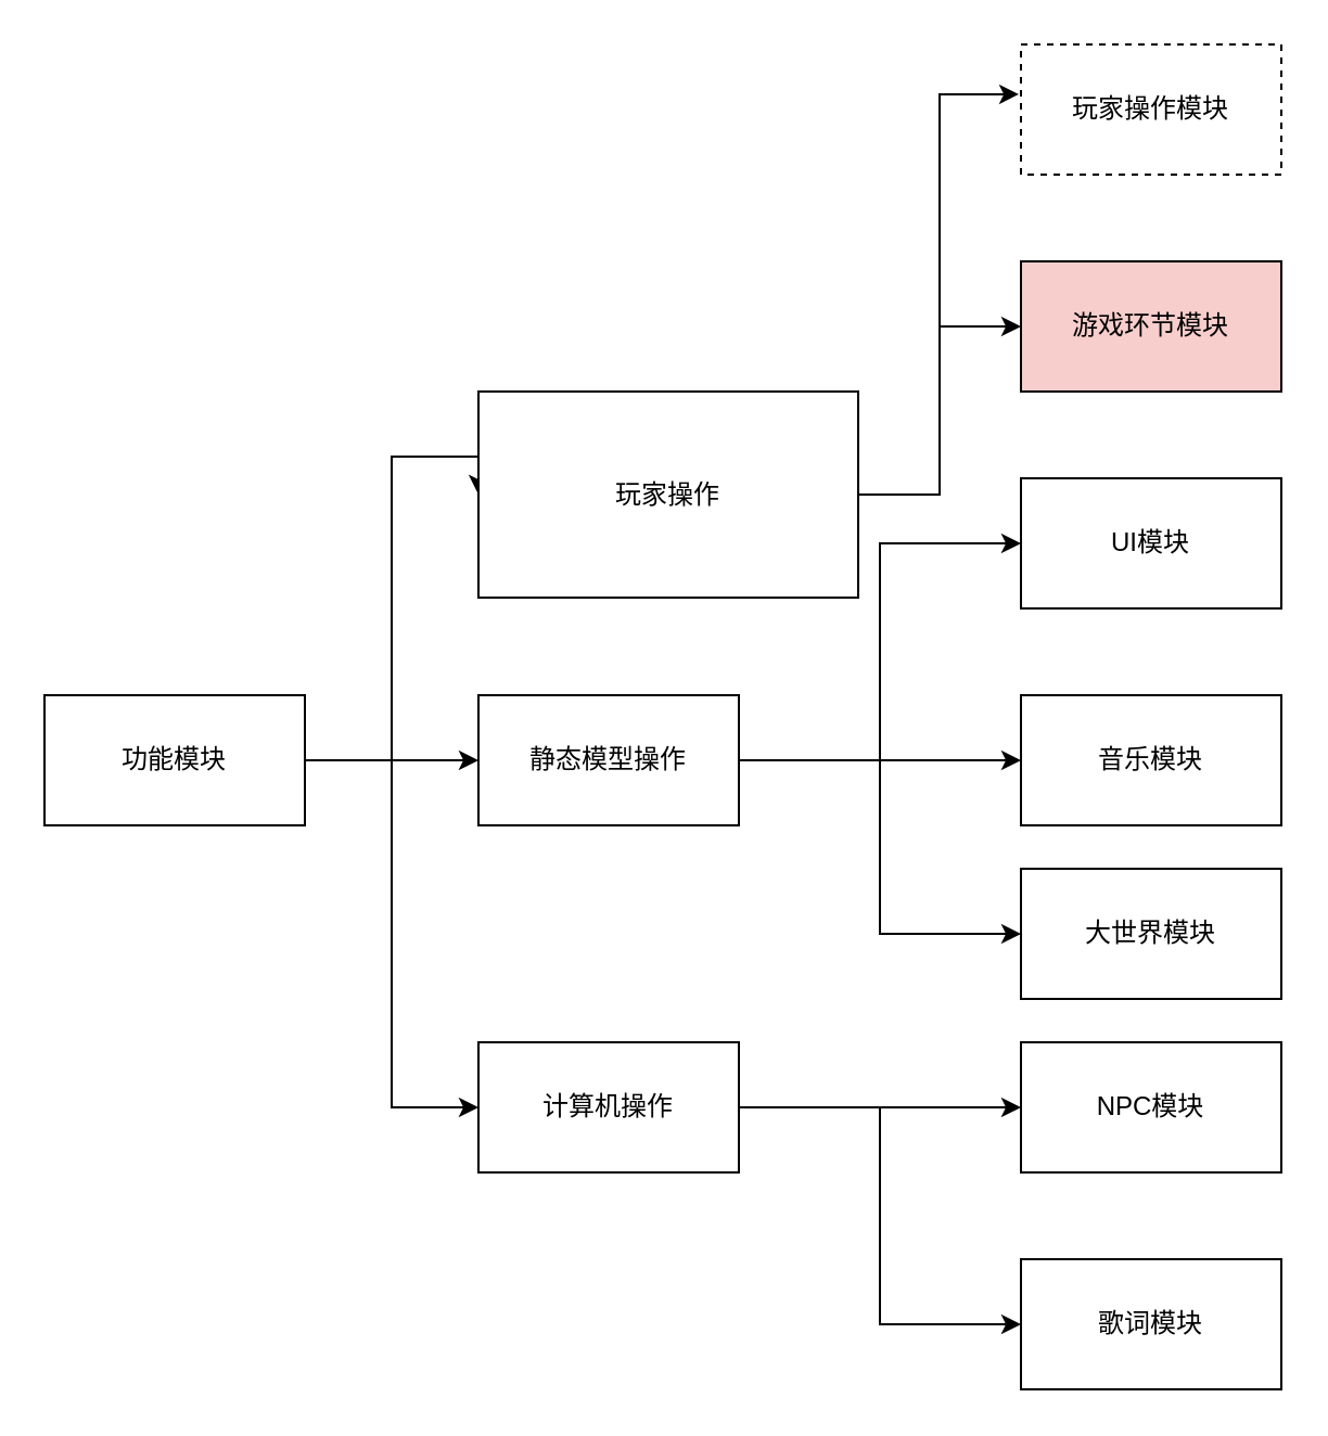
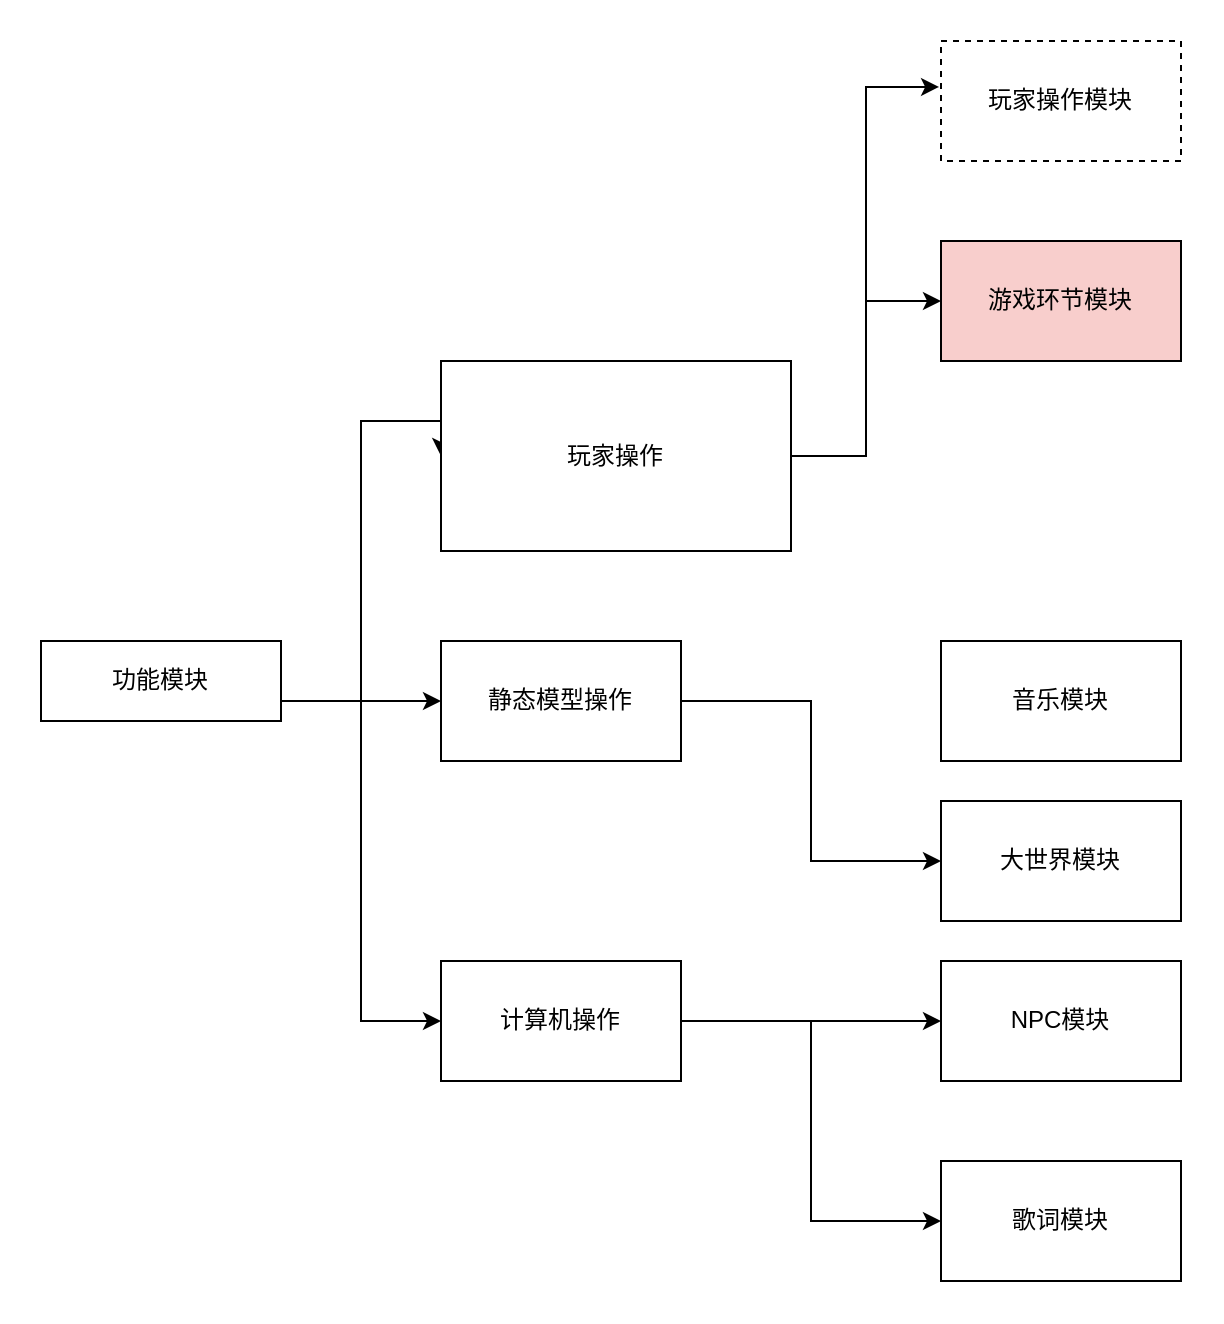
- <mxCell id="18" value="UI模块" style="rounded=0;whiteSpace=wrap;html=1;" vertex="1" parent="1"><mxGeometry x="470" y="220" width="120" height="60" as="geometry" /></mxCell>
- <mxCell id="11" style="edgeStyle=orthogonalEdgeStyle;rounded=0;orthogonalLoop=1;jettySize=auto;html=1;entryX=0;entryY=0.5;entryDx=0;entryDy=0;" edge="1" parent="1" source="12" target="18"><mxGeometry relative="1" as="geometry" /></mxCell>
- <mxCell id="5" value="功能模块" style="rounded=0;whiteSpace=wrap;html=1;" vertex="1" parent="1"><mxGeometry x="20" y="320" width="120" height="60" as="geometry" /></mxCell>
+ <mxCell id="5" value="功能模块" style="rounded=0;whiteSpace=wrap;html=1;" vertex="1" parent="1"><mxGeometry x="20" y="320" width="120" height="40" as="geometry" /></mxCell>
- <mxCell id="10" style="edgeStyle=orthogonalEdgeStyle;rounded=0;orthogonalLoop=1;jettySize=auto;html=1;entryX=0;entryY=0.5;entryDx=0;entryDy=0;" edge="1" parent="1" source="12" target="22"><mxGeometry relative="1" as="geometry" /></mxCell>
